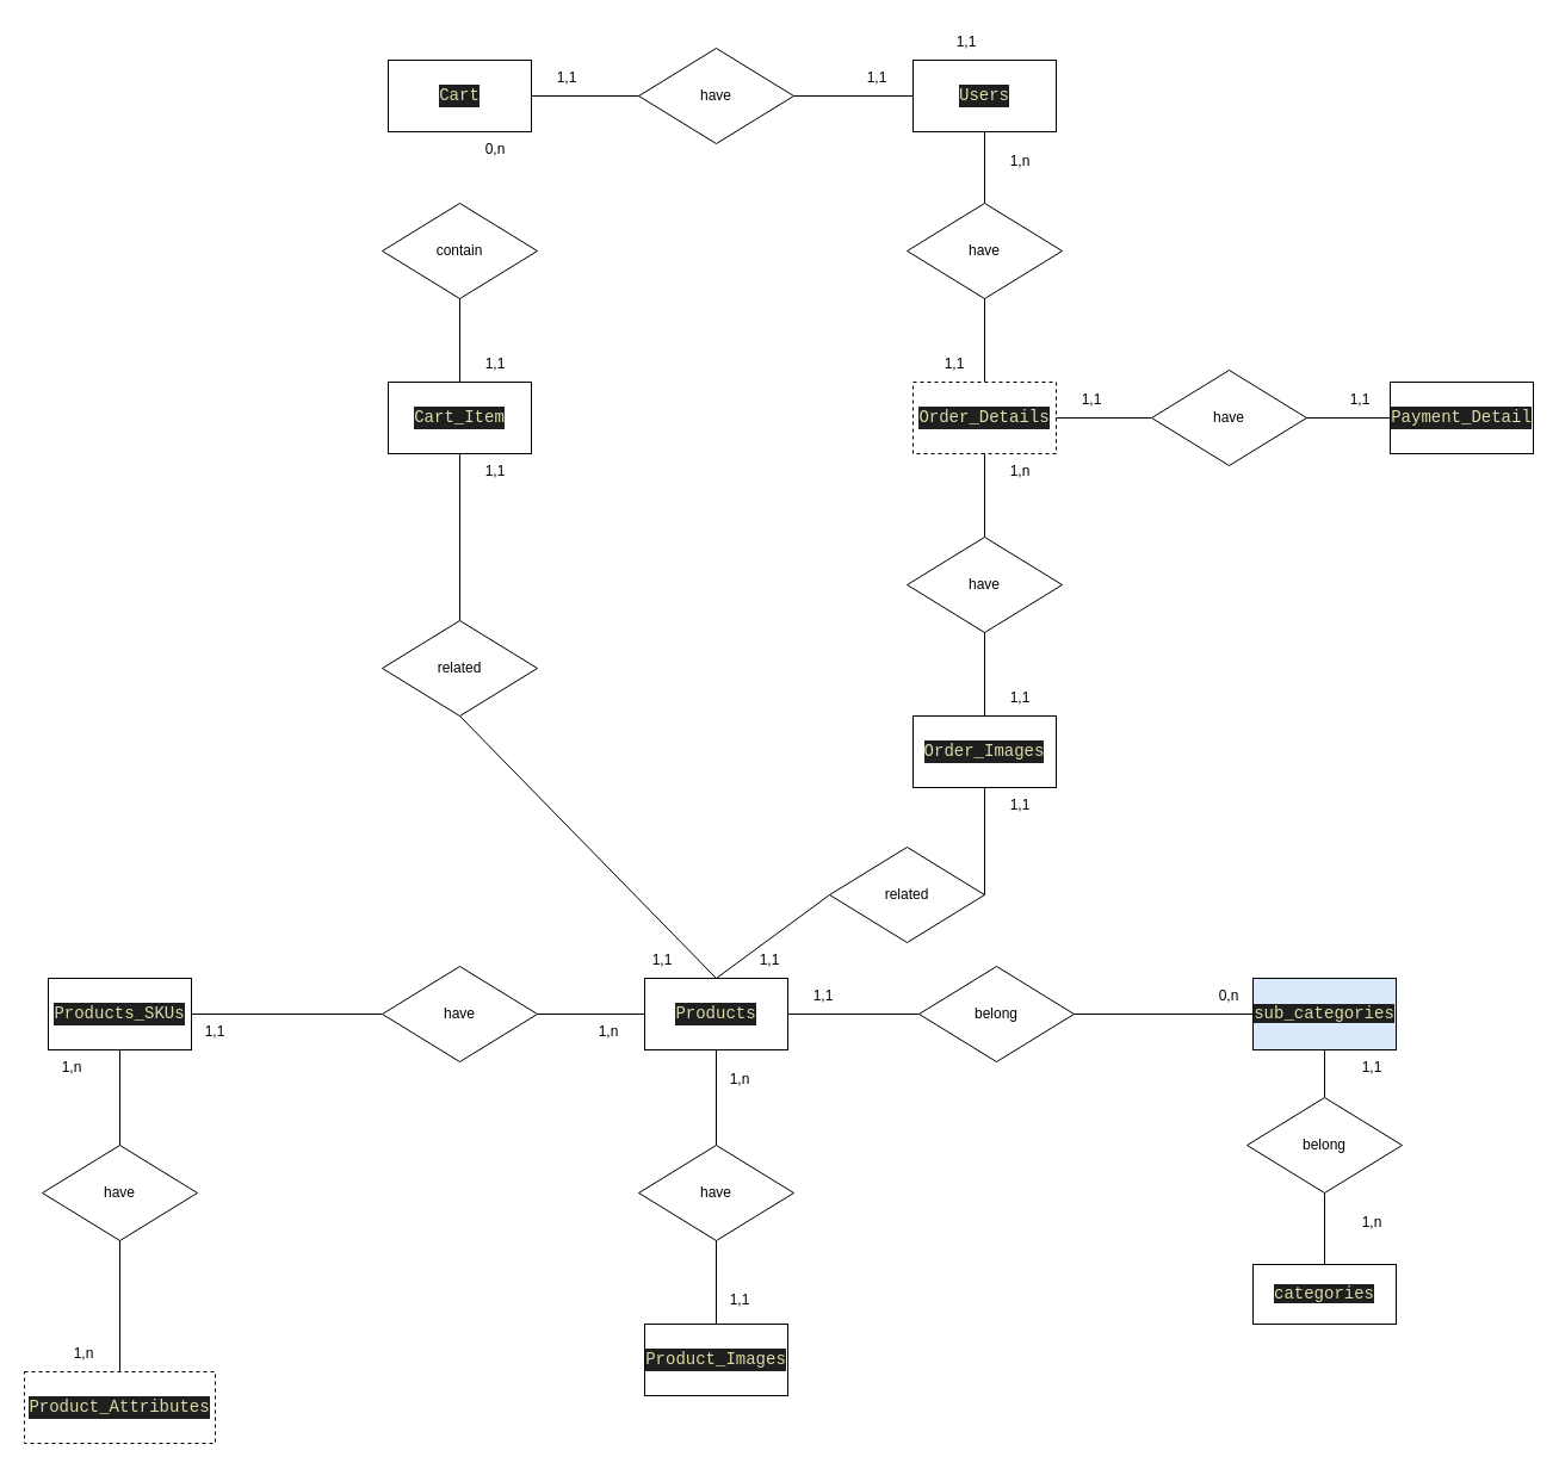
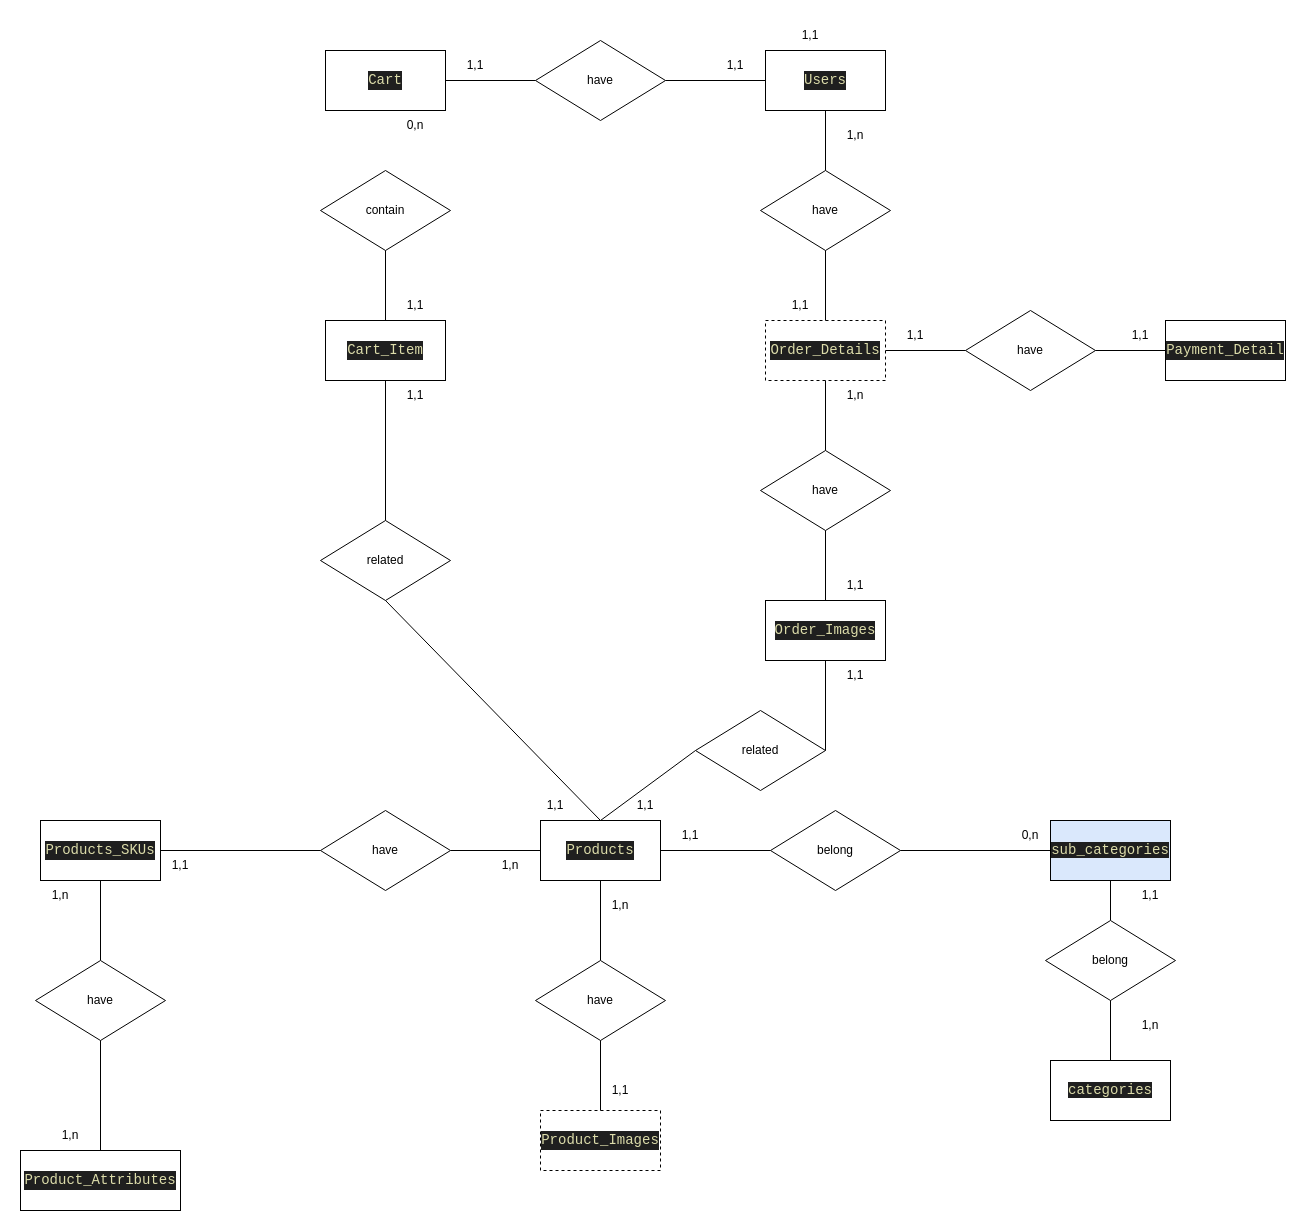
- <mxCell id="4" value="&lt;font face=&quot;Consolas, Courier New, monospace&quot; color=&quot;#dcdcaa&quot;&gt;&lt;span style=&quot;font-size: 14px; white-space: pre; background-color: rgb(31, 31, 31);&quot;&gt;categories&lt;/span&gt;&lt;/font&gt;" style="rounded=0;whiteSpace=wrap;html=1;" parent="1" vertex="1"><mxGeometry x="1050" y="1060" width="120" height="50" as="geometry" /></mxCell>
+ <mxCell id="4" value="&lt;font face=&quot;Consolas, Courier New, monospace&quot; color=&quot;#dcdcaa&quot;&gt;&lt;span style=&quot;font-size: 14px; white-space: pre; background-color: rgb(31, 31, 31);&quot;&gt;categories&lt;/span&gt;&lt;/font&gt;" style="rounded=0;whiteSpace=wrap;html=1;" parent="1" vertex="1"><mxGeometry x="1050" y="1060" width="120" height="60" as="geometry" /></mxCell>
- <mxCell id="21" value="&lt;div style=&quot;color: rgb(204, 204, 204); background-color: rgb(31, 31, 31); font-family: Consolas, &amp;quot;Courier New&amp;quot;, monospace; font-size: 14px; line-height: 19px; white-space: pre;&quot;&gt;&lt;span style=&quot;color: #dcdcaa;&quot;&gt;Product_Images&lt;/span&gt;&lt;/div&gt;" style="rounded=0;whiteSpace=wrap;html=1;" parent="1" vertex="1"><mxGeometry x="540" y="1110" width="120" height="60" as="geometry" /></mxCell>
+ <mxCell id="21" value="&lt;div style=&quot;color: rgb(204, 204, 204); background-color: rgb(31, 31, 31); font-family: Consolas, &amp;quot;Courier New&amp;quot;, monospace; font-size: 14px; line-height: 19px; white-space: pre;&quot;&gt;&lt;span style=&quot;color: #dcdcaa;&quot;&gt;Product_Images&lt;/span&gt;&lt;/div&gt;" style="rounded=0;whiteSpace=wrap;html=1;dashed=1;" parent="1" vertex="1"><mxGeometry x="540" y="1110" width="120" height="60" as="geometry" /></mxCell>
- <mxCell id="14" value="&lt;div style=&quot;color: rgb(204, 204, 204); background-color: rgb(31, 31, 31); font-family: Consolas, &amp;quot;Courier New&amp;quot;, monospace; font-size: 14px; line-height: 19px; white-space: pre;&quot;&gt;&lt;span style=&quot;color: #dcdcaa;&quot;&gt;Product_Attributes&lt;/span&gt;&lt;/div&gt;" style="rounded=0;whiteSpace=wrap;html=1;dashed=1;" parent="1" vertex="1"><mxGeometry x="20" y="1150" width="160" height="60" as="geometry" /></mxCell>
+ <mxCell id="14" value="&lt;div style=&quot;color: rgb(204, 204, 204); background-color: rgb(31, 31, 31); font-family: Consolas, &amp;quot;Courier New&amp;quot;, monospace; font-size: 14px; line-height: 19px; white-space: pre;&quot;&gt;&lt;span style=&quot;color: #dcdcaa;&quot;&gt;Product_Attributes&lt;/span&gt;&lt;/div&gt;" style="rounded=0;whiteSpace=wrap;html=1;" parent="1" vertex="1"><mxGeometry x="20" y="1150" width="160" height="60" as="geometry" /></mxCell>
